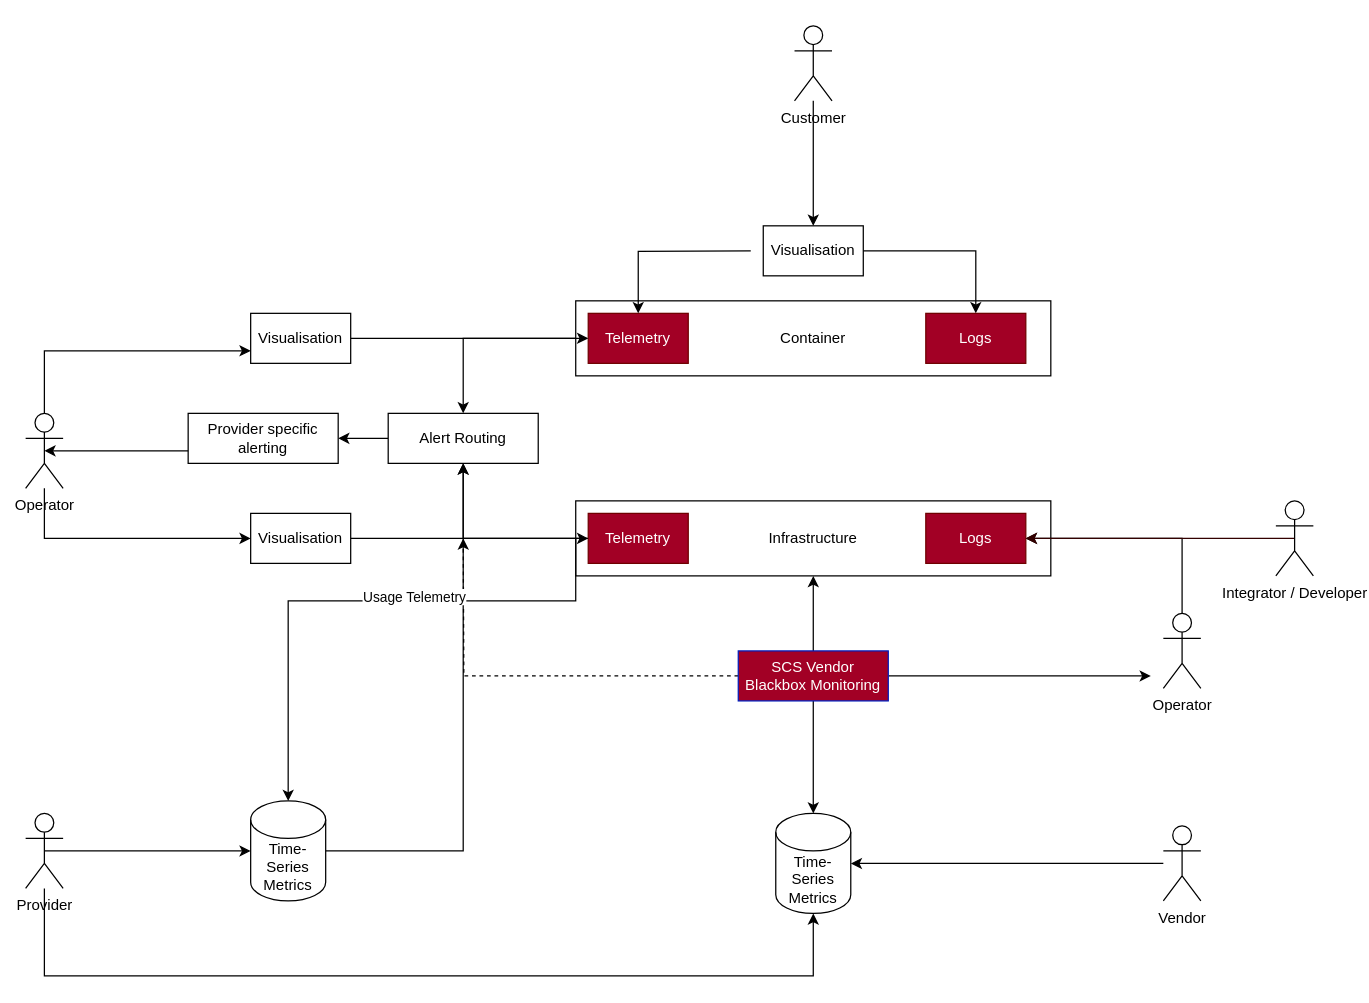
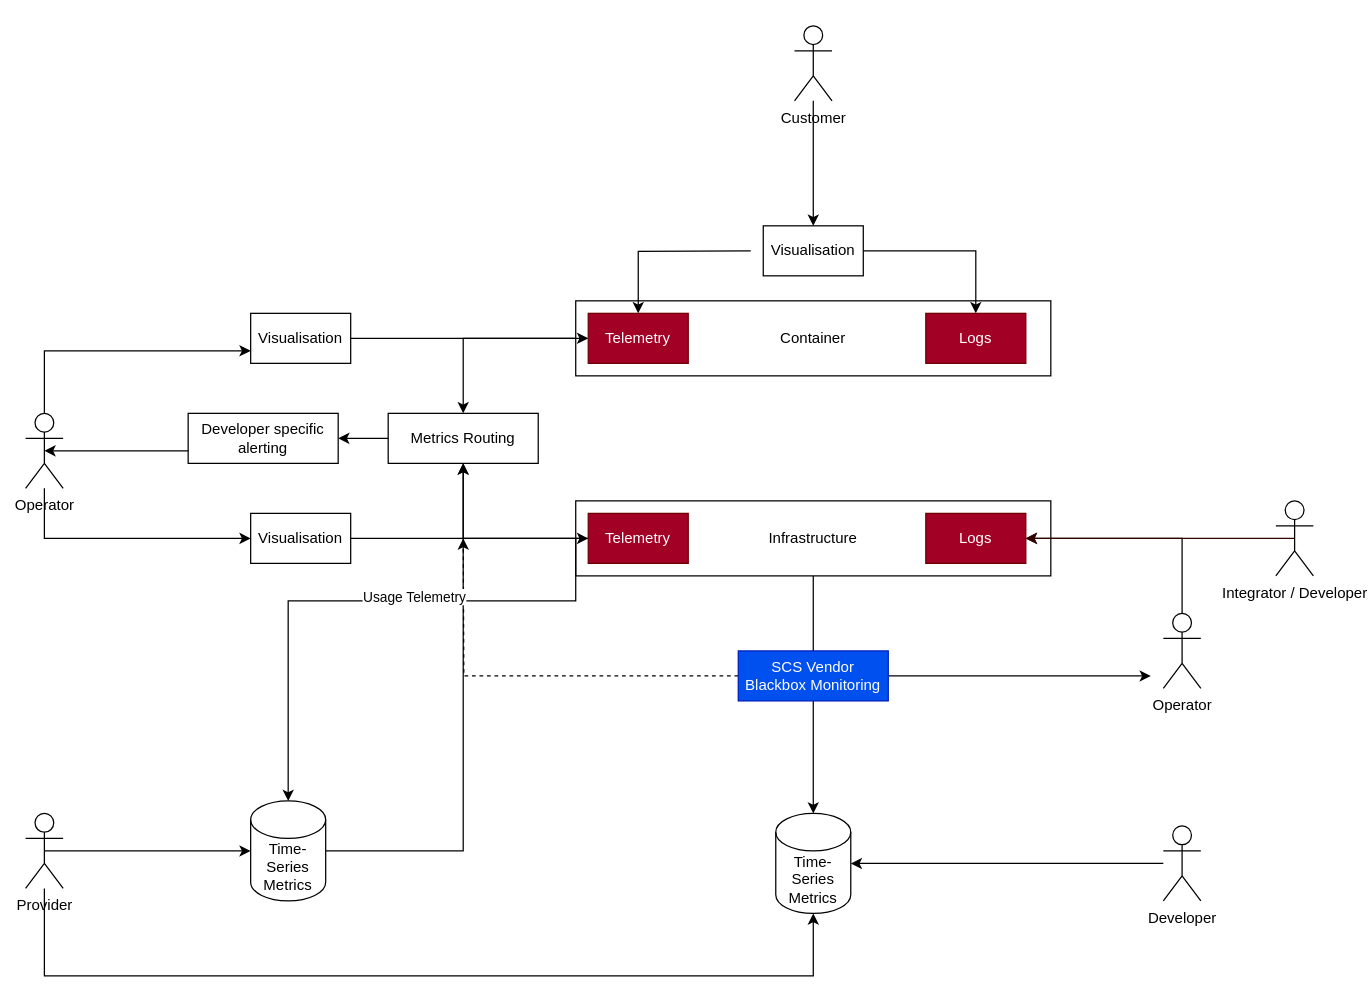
- <mxCell id="16" value="Provider specific alerting" style="rounded=0;whiteSpace=wrap;html=1;" parent="1" vertex="1"><mxGeometry x="150" y="330" width="120" height="40" as="geometry" /></mxCell>
+ <mxCell id="16" value="Developer specific alerting" style="rounded=0;whiteSpace=wrap;html=1;" parent="1" vertex="1"><mxGeometry x="150" y="330" width="120" height="40" as="geometry" /></mxCell>
- <mxCell id="15" value="Alert Routing" style="rounded=0;whiteSpace=wrap;html=1;" parent="1" vertex="1"><mxGeometry x="310" y="330" width="120" height="40" as="geometry" /></mxCell>
+ <mxCell id="15" value="Metrics Routing" style="rounded=0;whiteSpace=wrap;html=1;" parent="1" vertex="1"><mxGeometry x="310" y="330" width="120" height="40" as="geometry" /></mxCell>
- <mxCell id="10" style="edgeStyle=orthogonalEdgeStyle;rounded=0;orthogonalLoop=1;jettySize=auto;html=1;exitX=0.5;exitY=0;exitDx=0;exitDy=0;" parent="1" source="12" target="4" edge="1"><mxGeometry relative="1" as="geometry" /></mxCell>
+ <mxCell id="10" style="edgeStyle=orthogonalEdgeStyle;rounded=0;orthogonalLoop=1;jettySize=auto;html=1;exitX=0.5;exitY=0;exitDx=0;exitDy=0;endArrow=none;" parent="1" source="12" target="4" edge="1"><mxGeometry relative="1" as="geometry" /></mxCell>
- <mxCell id="12" value="SCS Vendor Blackbox Monitoring" style="rounded=0;whiteSpace=wrap;html=1;fillColor=#a20025;strokeColor=#001DBC;fontColor=#ffffff;" parent="1" vertex="1"><mxGeometry x="590" y="520" width="120" height="40" as="geometry" /></mxCell>
+ <mxCell id="12" value="SCS Vendor Blackbox Monitoring" style="rounded=0;whiteSpace=wrap;html=1;fillColor=#0050ef;strokeColor=#001DBC;fontColor=#ffffff;" parent="1" vertex="1"><mxGeometry x="590" y="520" width="120" height="40" as="geometry" /></mxCell>
- <mxCell id="44" value="Vendor" style="shape=umlActor;verticalLabelPosition=bottom;verticalAlign=top;html=1;outlineConnect=0;" parent="1" vertex="1"><mxGeometry x="930" y="660" width="30" height="60" as="geometry" /></mxCell>
+ <mxCell id="44" value="Developer" style="shape=umlActor;verticalLabelPosition=bottom;verticalAlign=top;html=1;outlineConnect=0;" parent="1" vertex="1"><mxGeometry x="930" y="660" width="30" height="60" as="geometry" /></mxCell>
